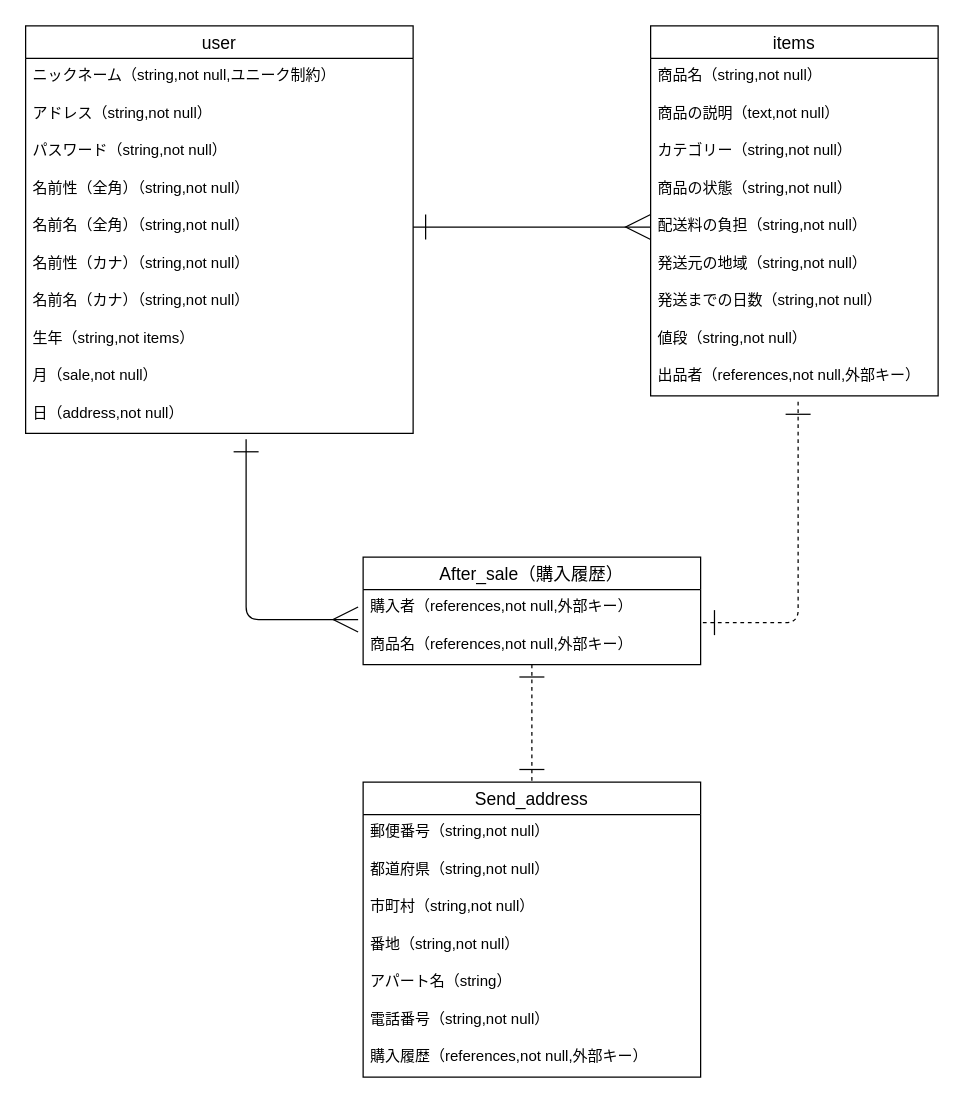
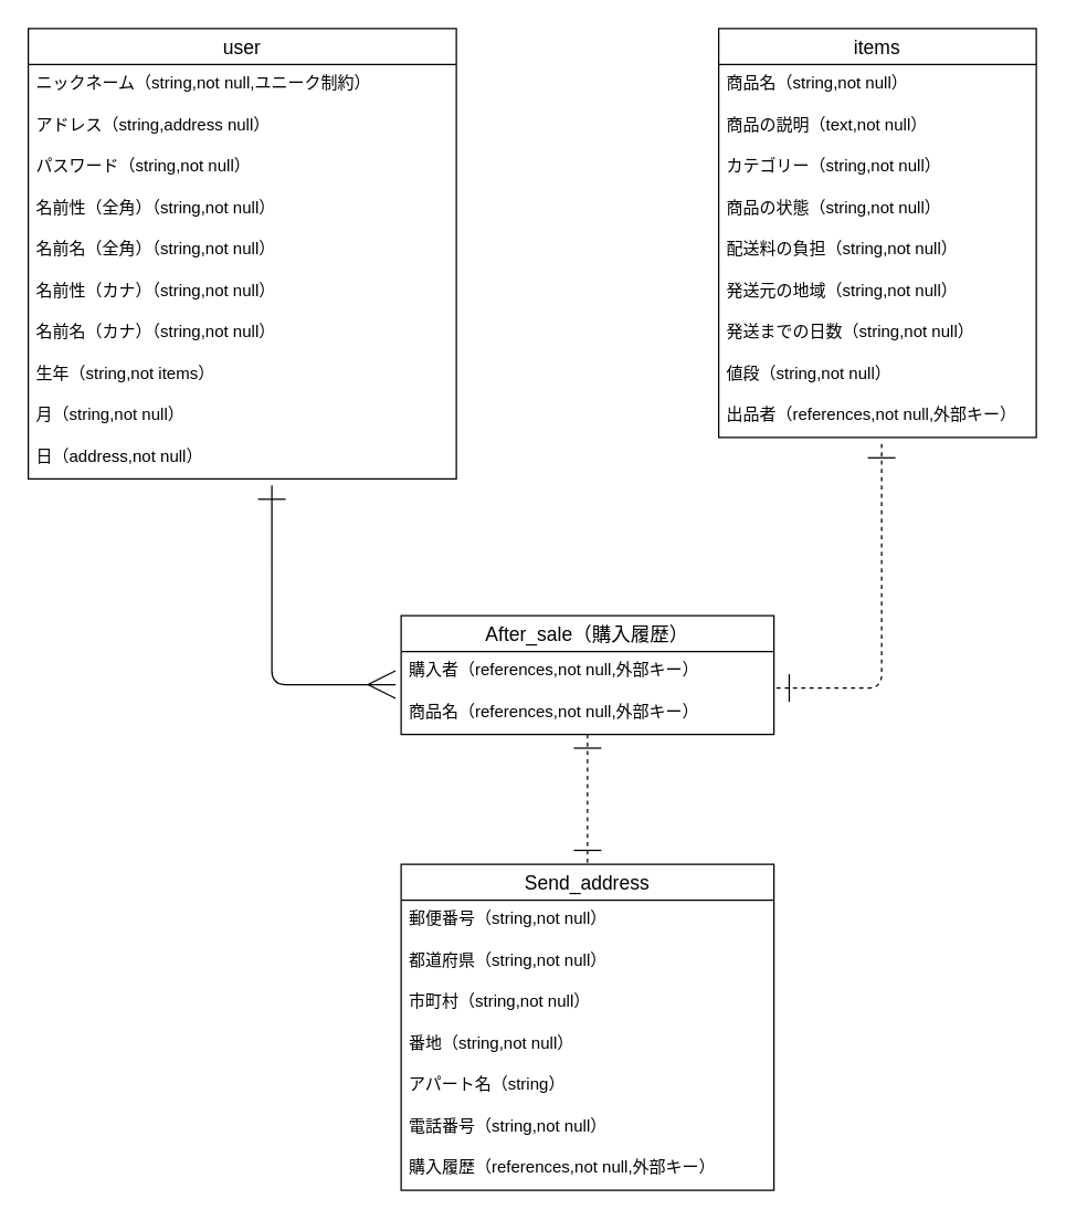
- <mxCell id="4" value="アドレス（string,not null）" style="text;strokeColor=none;fillColor=none;spacingLeft=4;spacingRight=4;overflow=hidden;rotatable=0;points=[[0,0.5],[1,0.5]];portConstraint=eastwest;fontSize=12;" parent="2" vertex="1"><mxGeometry y="56" width="310" height="30" as="geometry" /></mxCell>
+ <mxCell id="4" value="アドレス（string,address null）" style="text;strokeColor=none;fillColor=none;spacingLeft=4;spacingRight=4;overflow=hidden;rotatable=0;points=[[0,0.5],[1,0.5]];portConstraint=eastwest;fontSize=12;" parent="2" vertex="1"><mxGeometry y="56" width="310" height="30" as="geometry" /></mxCell>
- <mxCell id="23" style="edgeStyle=none;html=1;entryX=0;entryY=0.5;entryDx=0;entryDy=0;startArrow=ERone;startFill=0;endArrow=ERmany;endFill=0;endSize=18;startSize=18;" parent="1" source="7" target="18" edge="1"><mxGeometry relative="1" as="geometry" /></mxCell>
- <mxCell id="11" value="月（sale,not null）" style="text;strokeColor=none;fillColor=none;spacingLeft=4;spacingRight=4;overflow=hidden;rotatable=0;points=[[0,0.5],[1,0.5]];portConstraint=eastwest;fontSize=12;" parent="2" vertex="1"><mxGeometry y="266" width="310" height="30" as="geometry" /></mxCell>
+ <mxCell id="11" value="月（string,not null）" style="text;strokeColor=none;fillColor=none;spacingLeft=4;spacingRight=4;overflow=hidden;rotatable=0;points=[[0,0.5],[1,0.5]];portConstraint=eastwest;fontSize=12;" parent="2" vertex="1"><mxGeometry y="266" width="310" height="30" as="geometry" /></mxCell>
